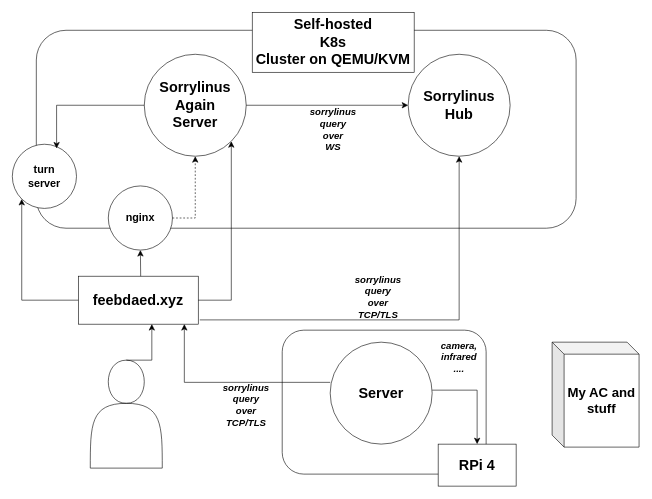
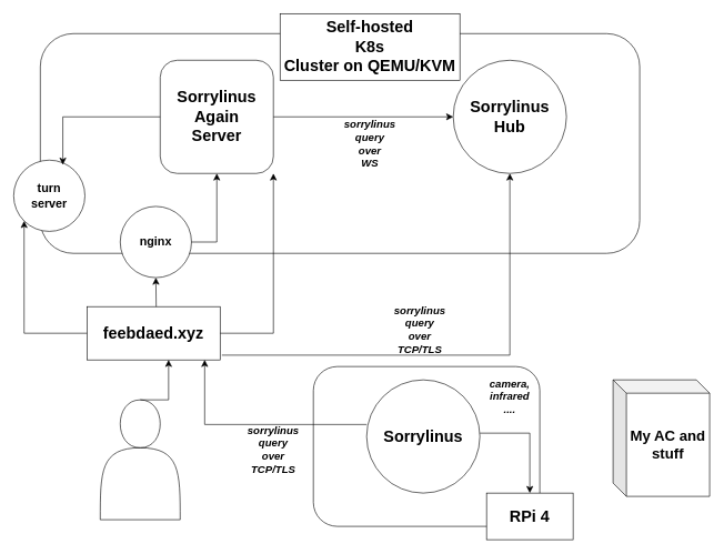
- <mxCell id="4" value="Sorrylinus&lt;div&gt;Again&lt;/div&gt;&lt;div&gt;Server&lt;/div&gt;" style="ellipse;whiteSpace=wrap;html=1;aspect=fixed;fontStyle=1;fontSize=24;" vertex="1" parent="1"><mxGeometry x="240" y="90" width="170" height="170" as="geometry" /></mxCell>
+ <mxCell id="4" value="Sorrylinus&lt;div&gt;Again&lt;/div&gt;&lt;div&gt;Server&lt;/div&gt;" style="whiteSpace=wrap;html=1;aspect=fixed;fontStyle=1;fontSize=24;rounded=1;" vertex="1" parent="1"><mxGeometry x="240" y="90" width="170" height="170" as="geometry" /></mxCell>
- <mxCell id="19" value="" style="edgeStyle=segmentEdgeStyle;endArrow=classic;html=1;curved=0;rounded=0;endSize=8;startSize=8;dashed=1;" edge="1" parent="1" source="13" target="4"><mxGeometry width="50" height="50" relative="1" as="geometry"><mxPoint x="580" y="410" as="sourcePoint" /><mxPoint x="630" y="360" as="targetPoint" /></mxGeometry></mxCell>
+ <mxCell id="19" value="" style="edgeStyle=segmentEdgeStyle;endArrow=classic;html=1;curved=0;rounded=0;endSize=8;startSize=8;" edge="1" parent="1" source="13" target="4"><mxGeometry width="50" height="50" relative="1" as="geometry"><mxPoint x="580" y="410" as="sourcePoint" /><mxPoint x="630" y="360" as="targetPoint" /></mxGeometry></mxCell>
- <mxCell id="6" value="Server" style="ellipse;whiteSpace=wrap;html=1;aspect=fixed;fontStyle=1;fontSize=24;" vertex="1" parent="1"><mxGeometry x="550" y="570" width="170" height="170" as="geometry" /></mxCell>
+ <mxCell id="6" value="Sorrylinus" style="ellipse;whiteSpace=wrap;html=1;aspect=fixed;fontStyle=1;fontSize=24;" vertex="1" parent="1"><mxGeometry x="550" y="570" width="170" height="170" as="geometry" /></mxCell>
